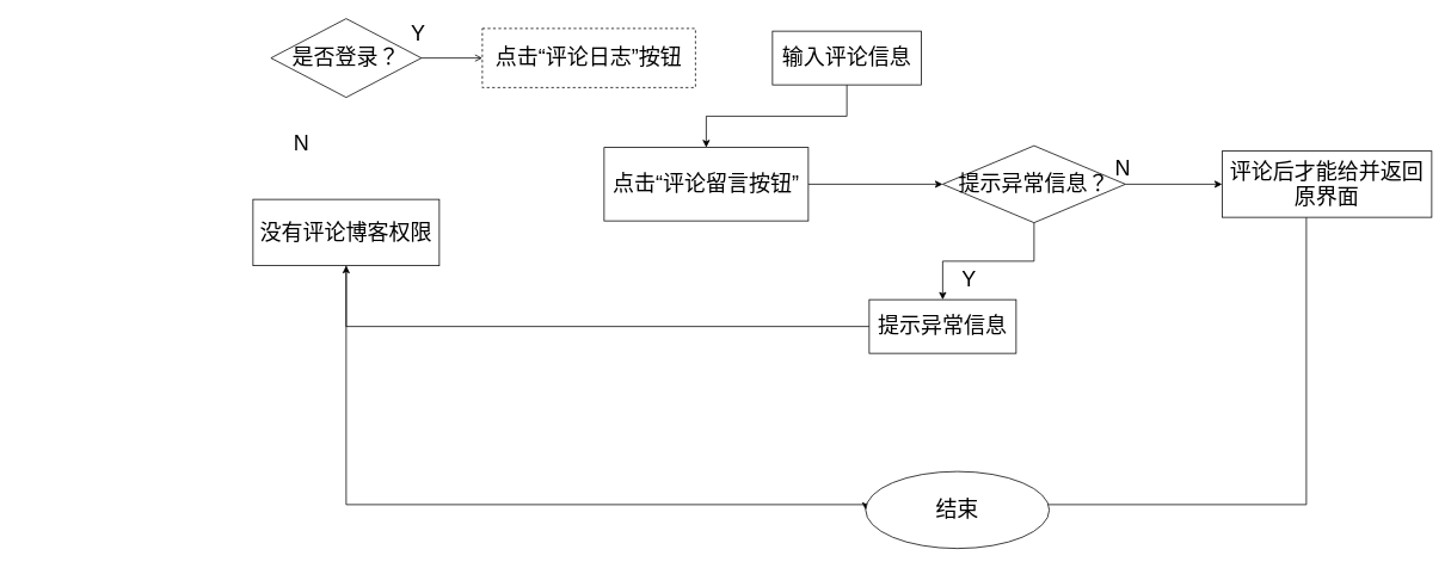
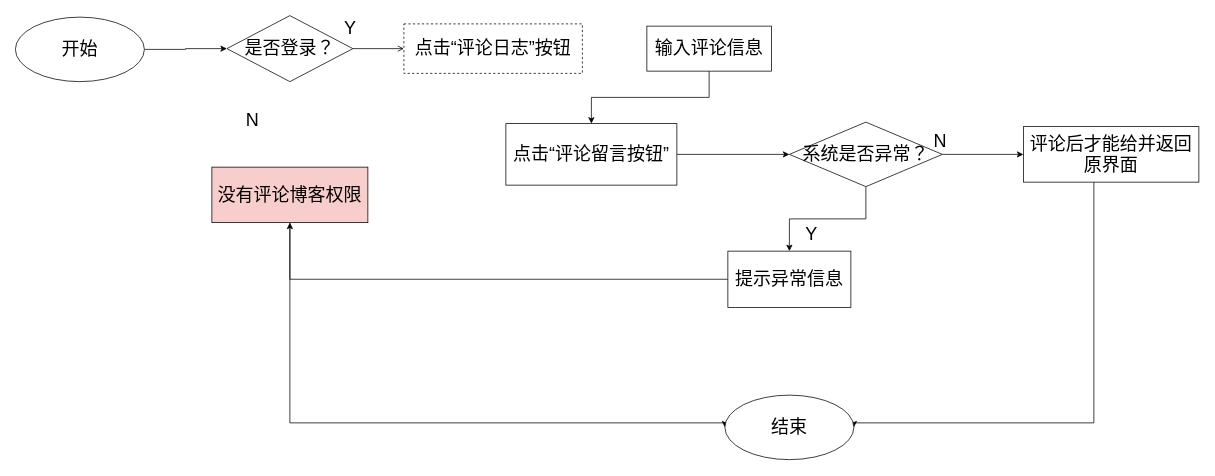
+ <mxCell id="3" value="&lt;font style=&quot;font-size: 24px&quot;&gt;开始&lt;/font&gt;" style="ellipse;whiteSpace=wrap;html=1;" vertex="1" parent="1"><mxGeometry x="20" y="22" width="172" height="86" as="geometry" /></mxCell>
+ <mxCell id="2" value="" style="edgeStyle=orthogonalEdgeStyle;rounded=0;orthogonalLoop=1;jettySize=auto;html=1;" edge="1" parent="1" source="3" target="5"><mxGeometry relative="1" as="geometry" /></mxCell>
- <mxCell id="15" value="&lt;font style=&quot;font-size: 24px&quot;&gt;提示异常信息？&lt;/font&gt;" style="rhombus;whiteSpace=wrap;html=1;" vertex="1" parent="1"><mxGeometry x="1052" y="162" width="204" height="86" as="geometry" /></mxCell>
+ <mxCell id="15" value="&lt;font style=&quot;font-size: 24px&quot;&gt;系统是否异常？&lt;/font&gt;" style="rhombus;whiteSpace=wrap;html=1;" vertex="1" parent="1"><mxGeometry x="1052" y="162" width="204" height="86" as="geometry" /></mxCell>
- <mxCell id="7" value="&lt;font style=&quot;font-size: 24px&quot;&gt;没有评论博客权限&lt;/font&gt;" style="whiteSpace=wrap;html=1;" vertex="1" parent="1"><mxGeometry x="282" y="222" width="208" height="74" as="geometry" /></mxCell>
+ <mxCell id="7" value="&lt;font style=&quot;font-size: 24px&quot;&gt;没有评论博客权限&lt;/font&gt;" style="whiteSpace=wrap;html=1;fillColor=#f8cecc;" vertex="1" parent="1"><mxGeometry x="282" y="222" width="208" height="74" as="geometry" /></mxCell>
- <mxCell id="19" value="&lt;font style=&quot;font-size: 24px&quot;&gt;提示异常信息&lt;/font&gt;" style="whiteSpace=wrap;html=1;" vertex="1" parent="1"><mxGeometry x="970" y="334" width="164" height="60" as="geometry" /></mxCell>
+ <mxCell id="19" value="&lt;font style=&quot;font-size: 24px&quot;&gt;提示异常信息&lt;/font&gt;" style="whiteSpace=wrap;html=1;" vertex="1" parent="1"><mxGeometry x="970" y="334" width="164" height="75" as="geometry" /></mxCell>
- <mxCell id="20" value="&lt;font style=&quot;font-size: 24px&quot;&gt;结束&lt;/font&gt;" style="ellipse;whiteSpace=wrap;html=1;" vertex="1" parent="1"><mxGeometry x="966" y="526" width="205" height="86" as="geometry" /></mxCell>
+ <mxCell id="20" value="&lt;font style=&quot;font-size: 24px&quot;&gt;结束&lt;/font&gt;" style="ellipse;whiteSpace=wrap;html=1;" vertex="1" parent="1"><mxGeometry x="966" y="526" width="172" height="86" as="geometry" /></mxCell>
